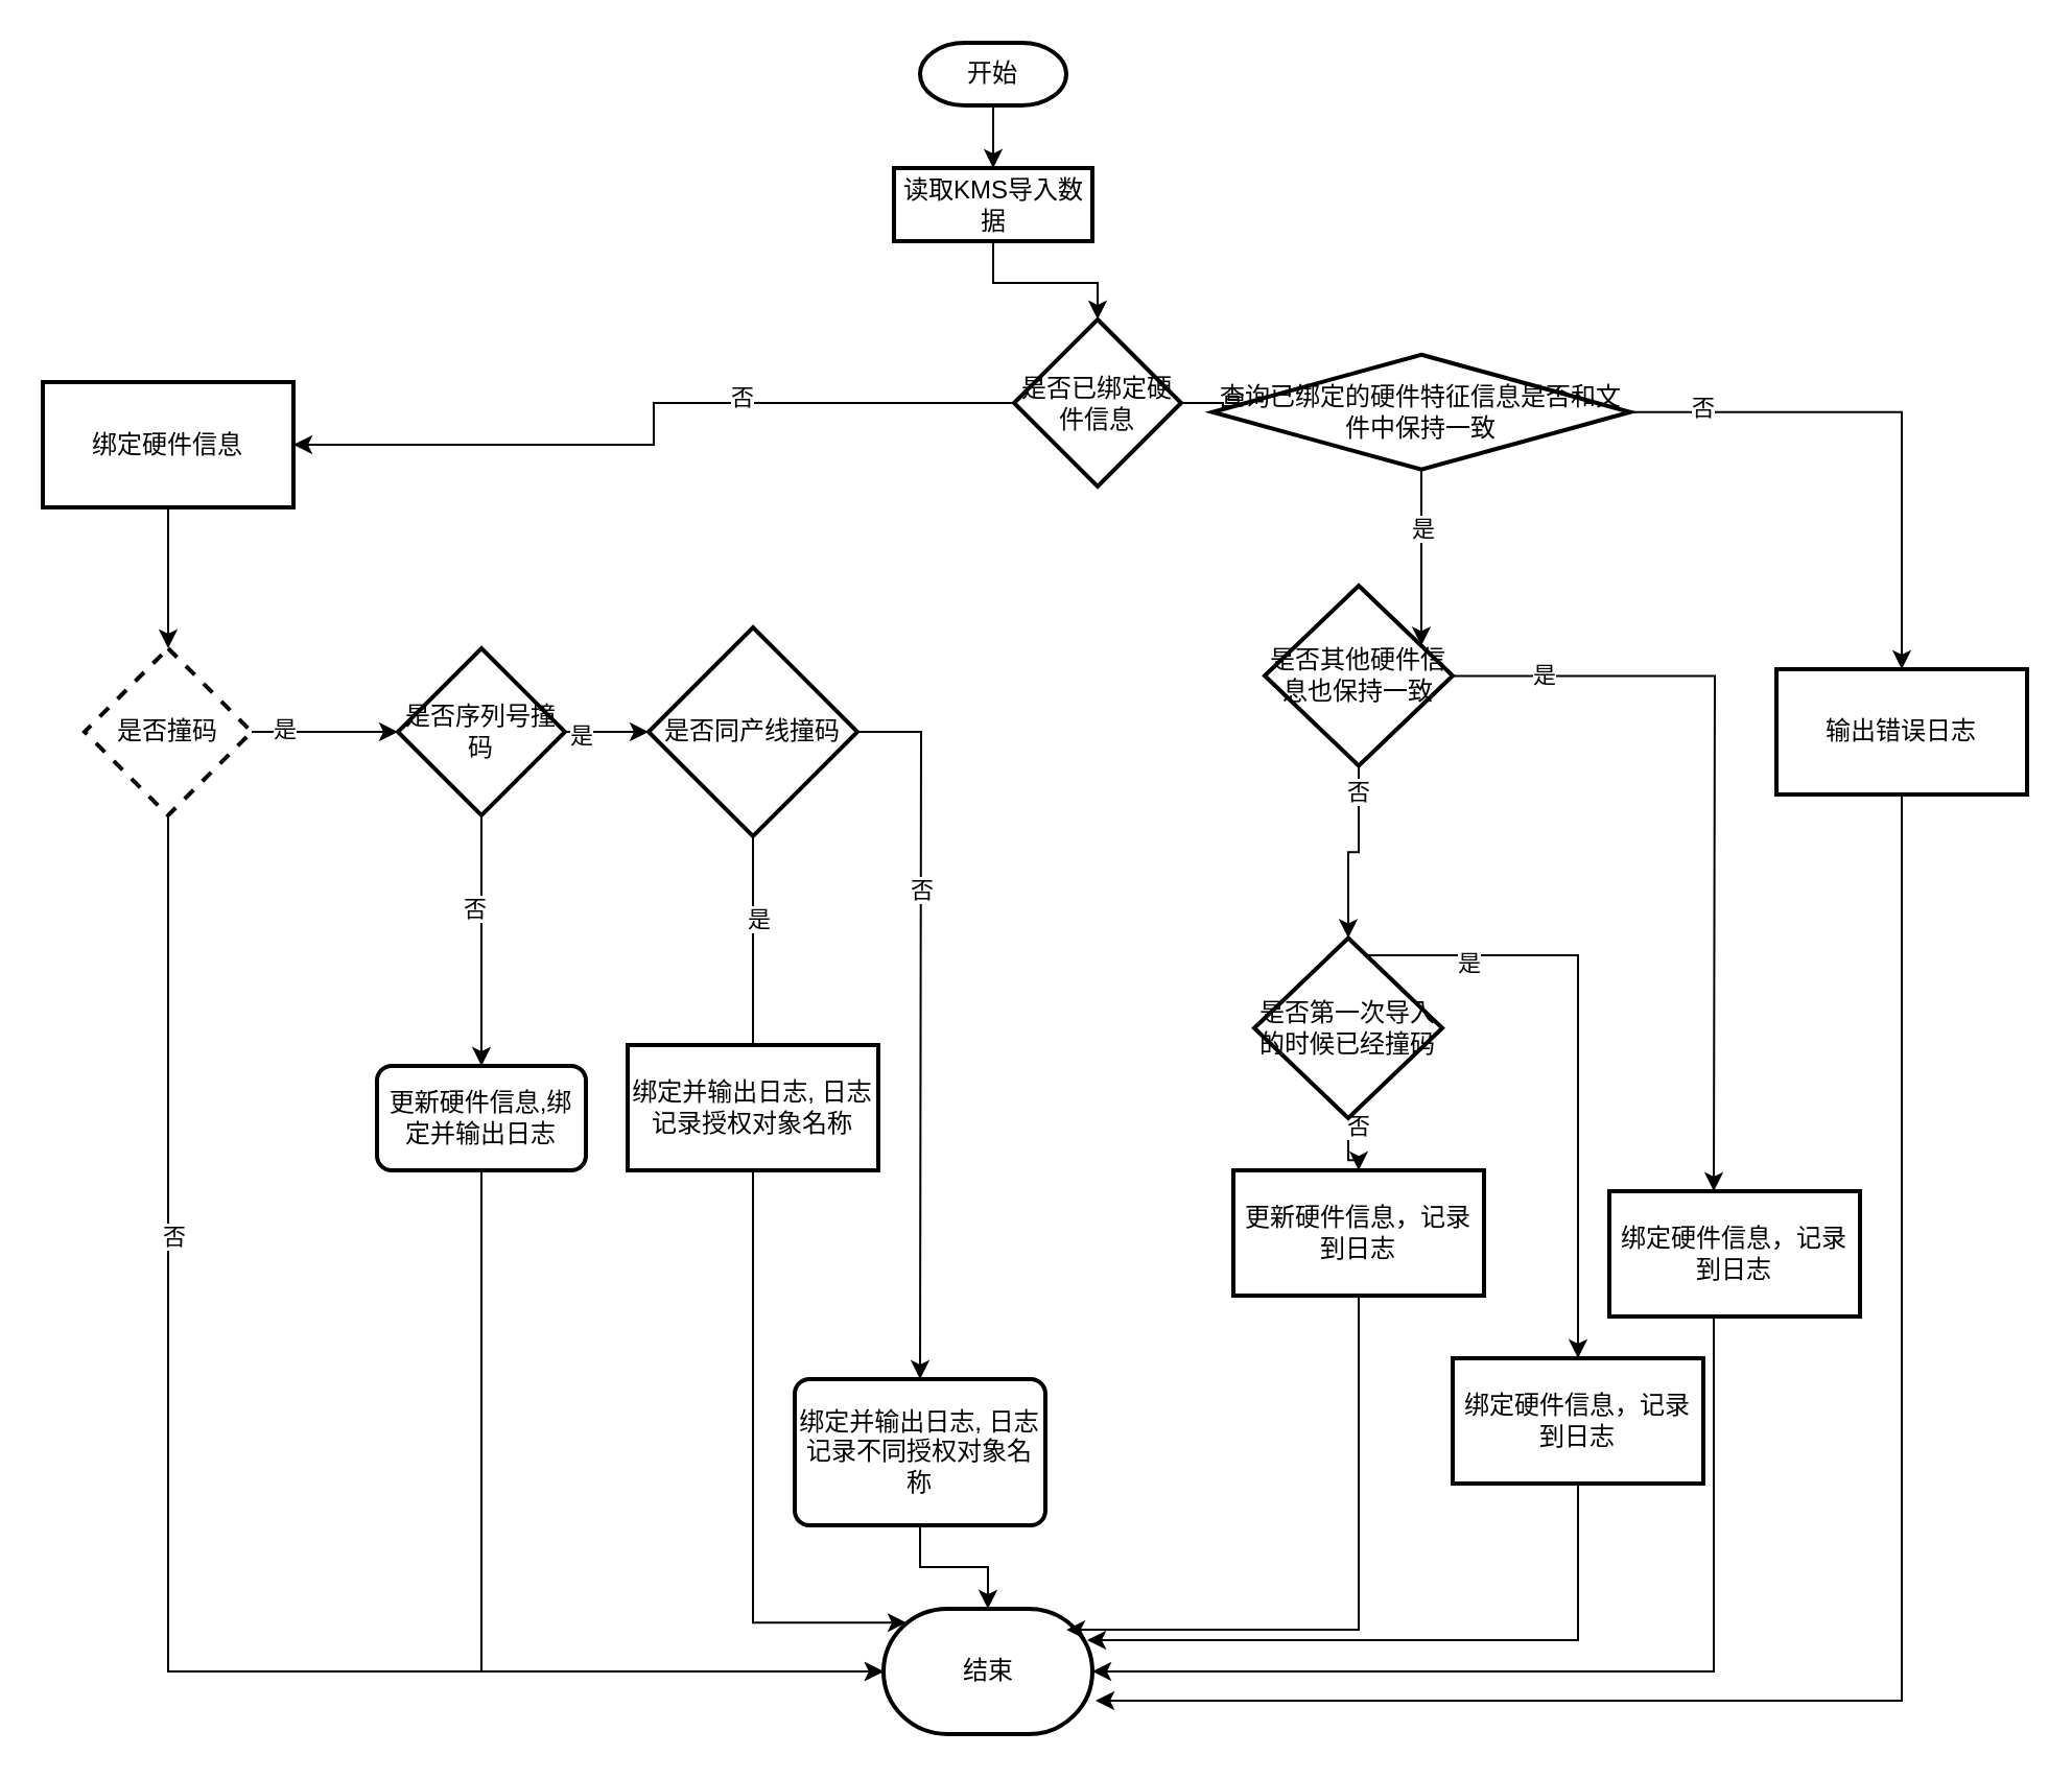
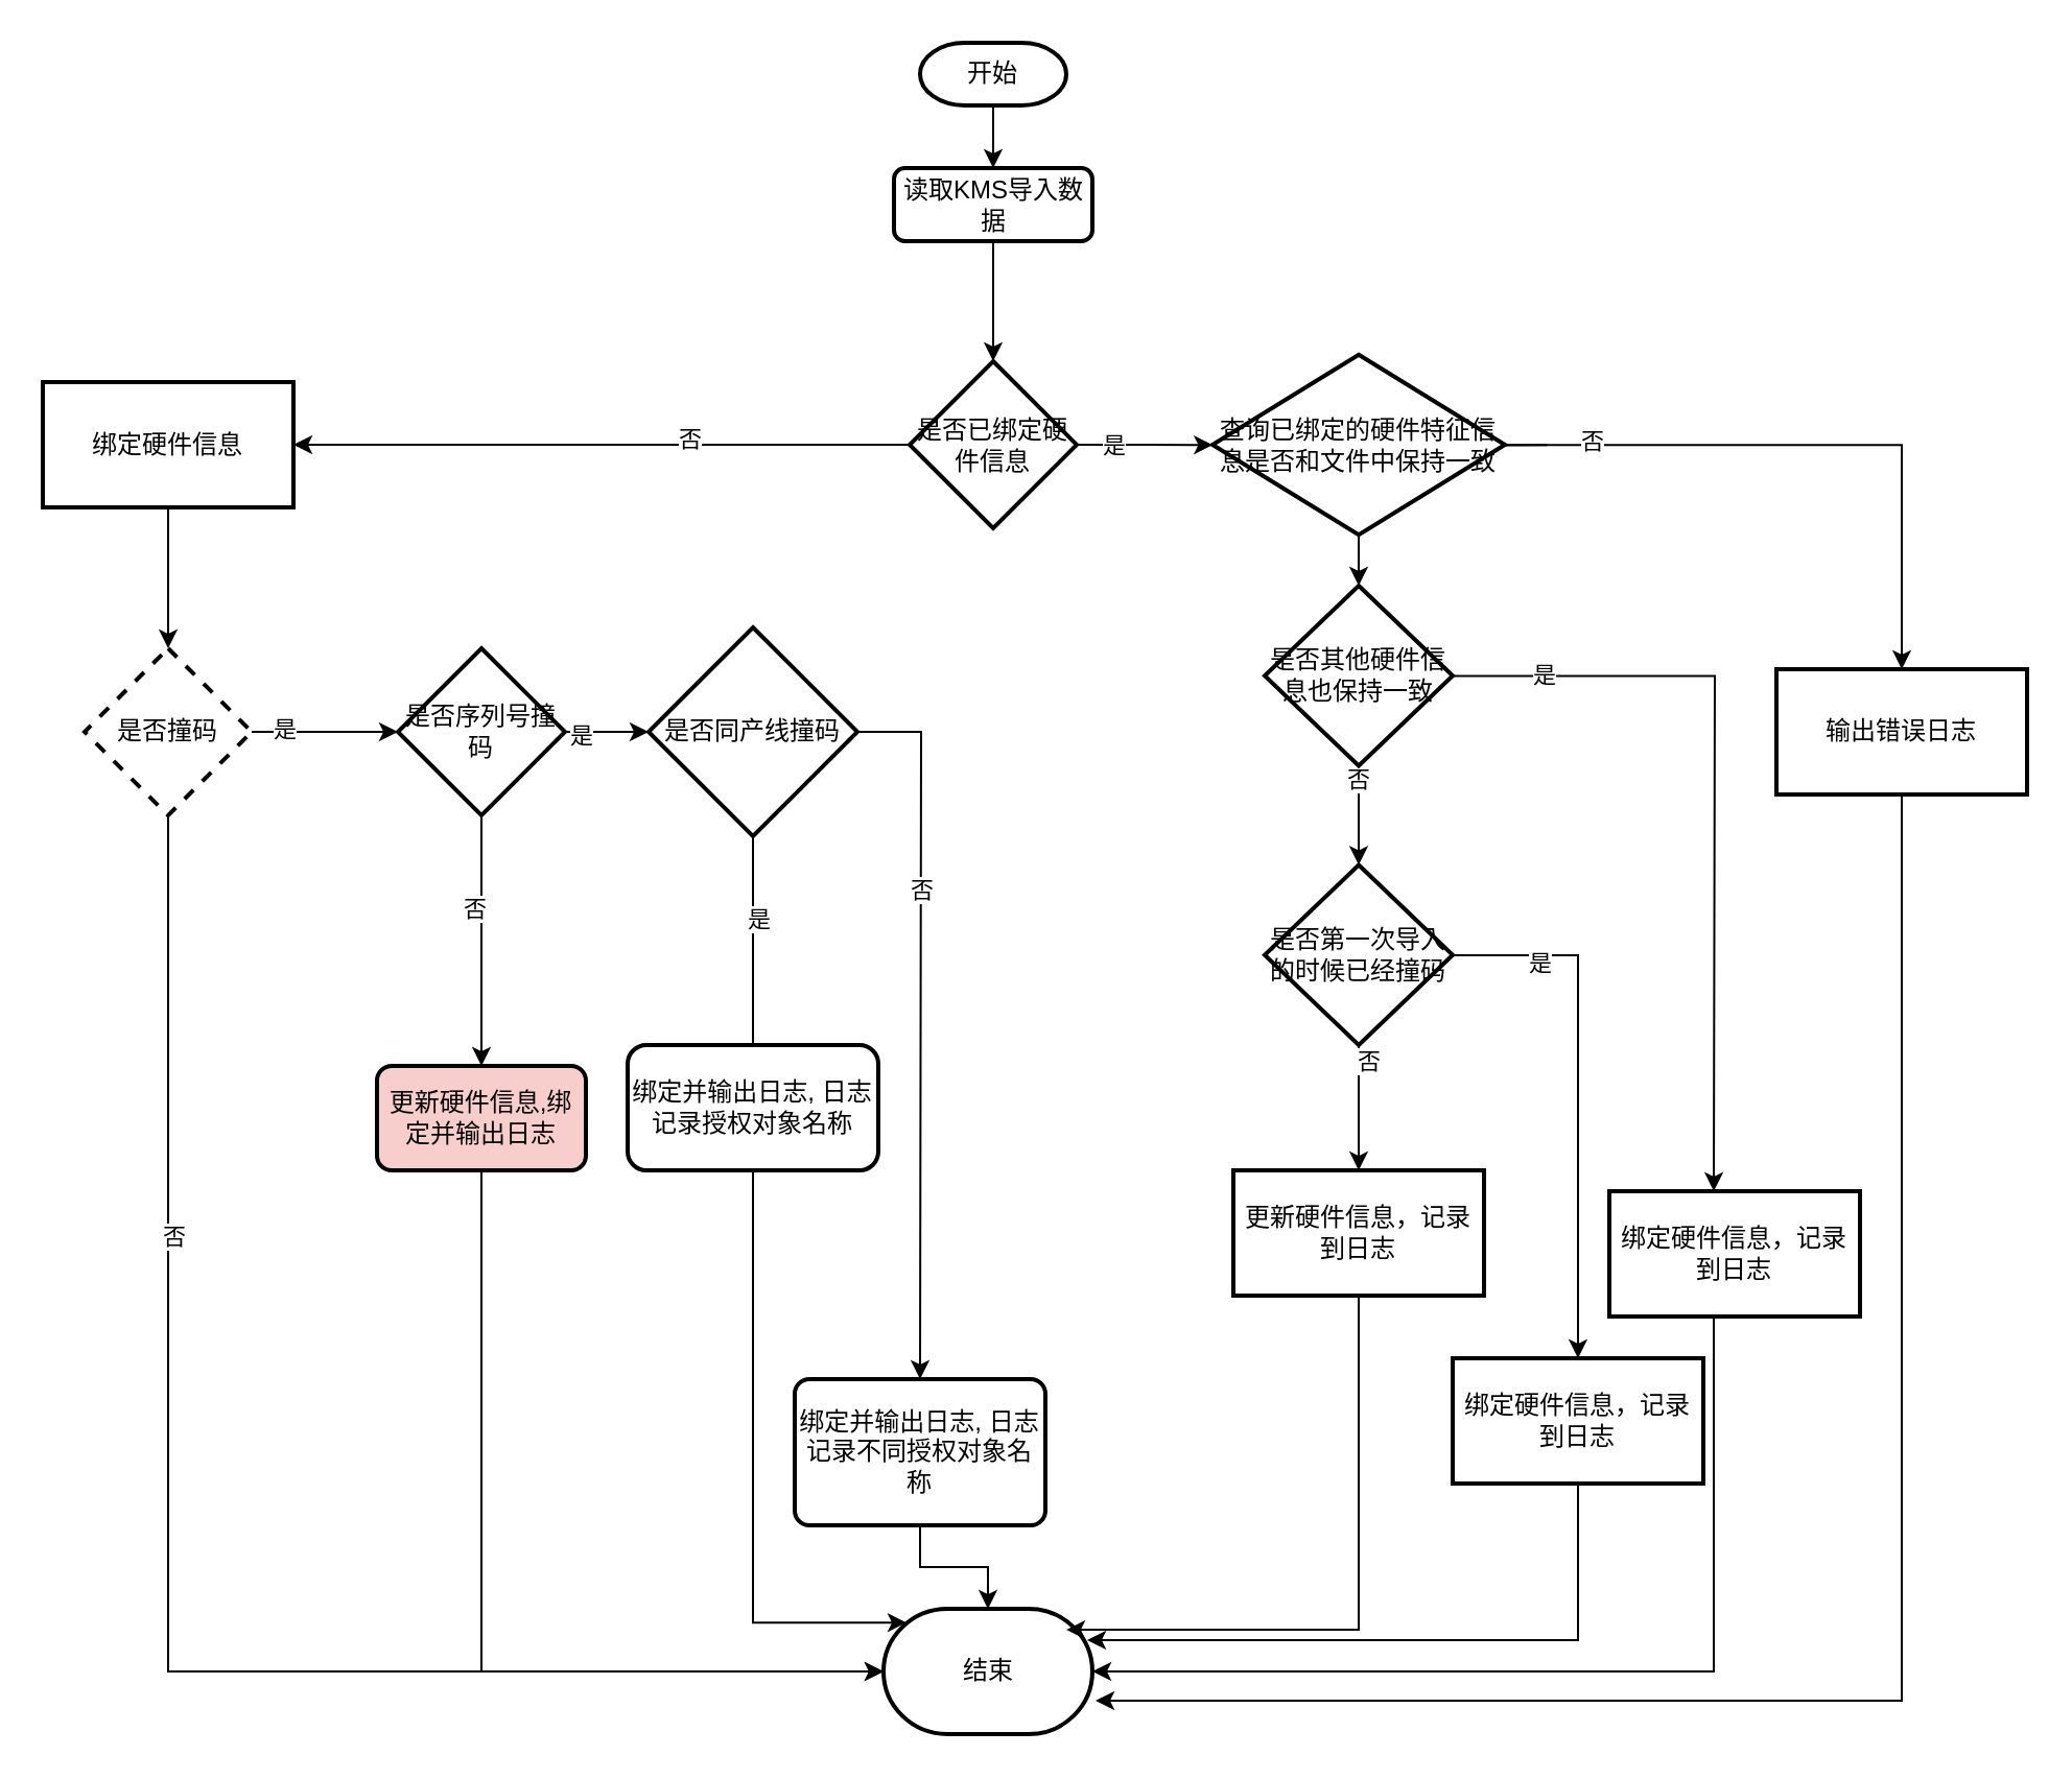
- <mxCell id="5" value="读取KMS导入数据" style="whiteSpace=wrap;html=1;strokeWidth=2;" vertex="1" parent="1"><mxGeometry x="427.5" y="80" width="95" height="35" as="geometry" /></mxCell>
+ <mxCell id="5" value="读取KMS导入数据" style="whiteSpace=wrap;html=1;strokeWidth=2;rounded=1;" vertex="1" parent="1"><mxGeometry x="427.5" y="80" width="95" height="35" as="geometry" /></mxCell>
- <mxCell id="10" value="是否已绑定硬件信息" style="rhombus;whiteSpace=wrap;html=1;strokeWidth=2;" vertex="1" parent="1"><mxGeometry x="485" y="152.5" width="80" height="80" as="geometry" /></mxCell>
+ <mxCell id="10" value="是否已绑定硬件信息" style="rhombus;whiteSpace=wrap;html=1;strokeWidth=2;" vertex="1" parent="1"><mxGeometry x="435" y="172.5" width="80" height="80" as="geometry" /></mxCell>
- <mxCell id="39" value="查询已绑定的硬件特征信息是否和文件中保持一致" style="rhombus;whiteSpace=wrap;html=1;strokeWidth=2;" vertex="1" parent="1"><mxGeometry x="580" y="169.38" width="200" height="55" as="geometry" /></mxCell>
+ <mxCell id="39" value="查询已绑定的硬件特征信息是否和文件中保持一致" style="rhombus;whiteSpace=wrap;html=1;strokeWidth=2;" vertex="1" parent="1"><mxGeometry x="580" y="169.38" width="140" height="86.25" as="geometry" /></mxCell>
- <mxCell id="51" value="是否第一次导入的时候已经撞码" style="rhombus;whiteSpace=wrap;html=1;strokeWidth=2;" vertex="1" parent="1"><mxGeometry x="600" y="448.75" width="90" height="86.25" as="geometry" /></mxCell>
+ <mxCell id="51" value="是否第一次导入的时候已经撞码" style="rhombus;whiteSpace=wrap;html=1;strokeWidth=2;" vertex="1" parent="1"><mxGeometry x="605" y="413.75" width="90" height="86.25" as="geometry" /></mxCell>
- <mxCell id="32" value="绑定并输出日志, 日志记录授权对象名称" style="whiteSpace=wrap;html=1;strokeWidth=2;" vertex="1" parent="1"><mxGeometry x="300" y="500" width="120" height="60" as="geometry" /></mxCell>
+ <mxCell id="32" value="绑定并输出日志, 日志记录授权对象名称" style="whiteSpace=wrap;html=1;strokeWidth=2;rounded=1;" vertex="1" parent="1"><mxGeometry x="300" y="500" width="120" height="60" as="geometry" /></mxCell>
- <mxCell id="30" value="更新硬件信息,绑定并输出日志" style="rounded=1;whiteSpace=wrap;html=1;absoluteArcSize=1;arcSize=14;strokeWidth=2;" vertex="1" parent="1"><mxGeometry x="180" y="510" width="100" height="50" as="geometry" /></mxCell>
+ <mxCell id="30" value="更新硬件信息,绑定并输出日志" style="rounded=1;whiteSpace=wrap;html=1;absoluteArcSize=1;arcSize=14;strokeWidth=2;fillColor=#f8cecc;" vertex="1" parent="1"><mxGeometry x="180" y="510" width="100" height="50" as="geometry" /></mxCell>
